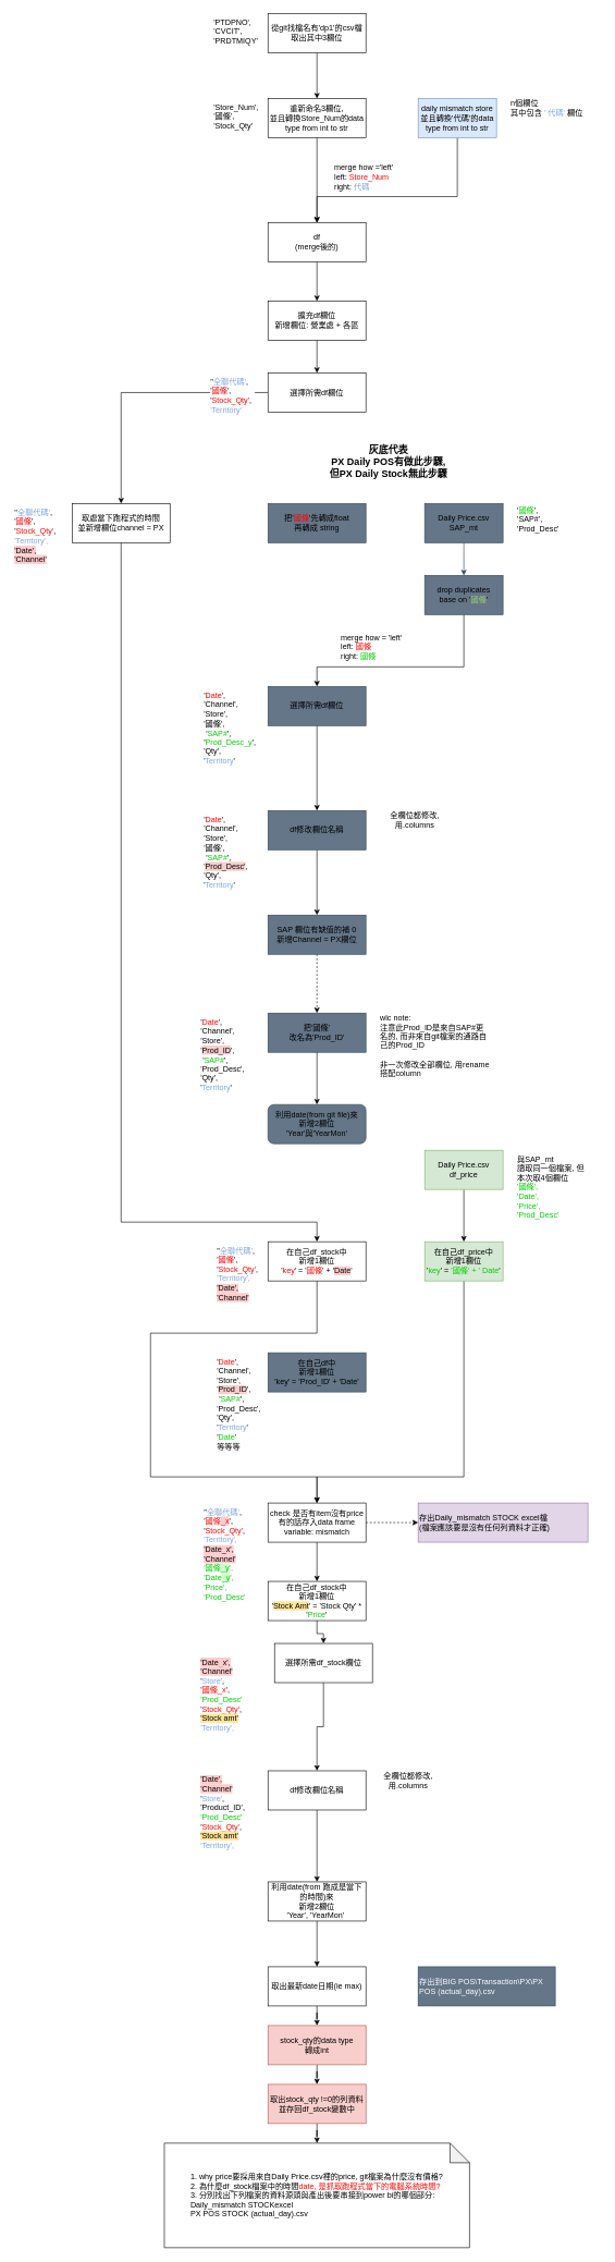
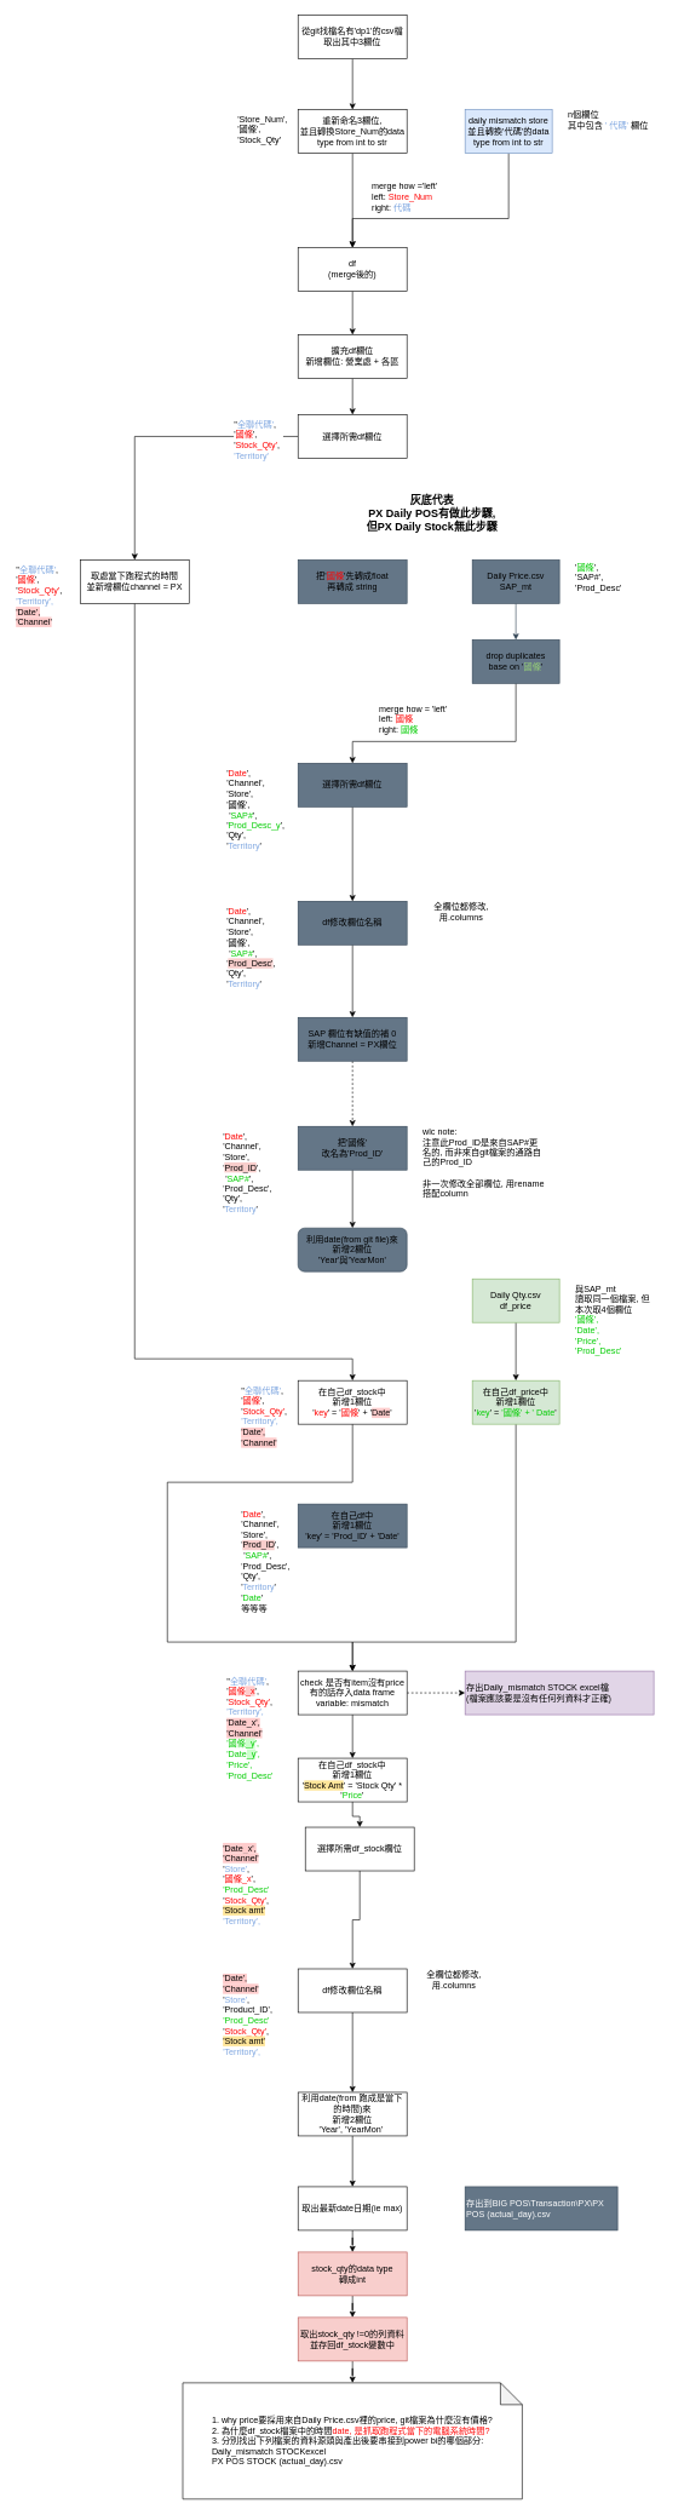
- <mxCell id="61" value="&lt;span&gt;'PTDPNO', 'CVCIT', 'PRDTMIQY'&lt;/span&gt;" style="text;html=1;strokeColor=none;fillColor=none;align=left;verticalAlign=top;whiteSpace=wrap;rounded=0;" vertex="1" parent="1"><mxGeometry x="325" y="20" width="60" height="90" as="geometry" /></mxCell>
- <mxCell id="34" value="&lt;font&gt;Daily Price.csv&lt;br&gt;&lt;/font&gt;&lt;div&gt;df_price&lt;/div&gt;" style="rounded=0;whiteSpace=wrap;html=1;labelBackgroundColor=none;fontSize=12;align=center;verticalAlign=middle;strokeColor=#82b366;fillColor=#d5e8d4;fontColor=#000000;" parent="1" vertex="1"><mxGeometry x="650" y="1760" width="120" height="60" as="geometry" /></mxCell>
+ <mxCell id="34" value="&lt;font&gt;Daily Qty.csv&lt;br&gt;&lt;/font&gt;&lt;div&gt;df_price&lt;/div&gt;" style="rounded=0;whiteSpace=wrap;html=1;labelBackgroundColor=none;fontSize=12;align=center;verticalAlign=middle;strokeColor=#82b366;fillColor=#d5e8d4;fontColor=#000000;" parent="1" vertex="1"><mxGeometry x="650" y="1760" width="120" height="60" as="geometry" /></mxCell>
